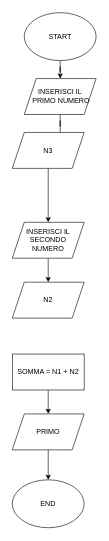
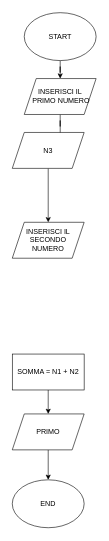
- <mxCell id="8" style="edgeStyle=orthogonalEdgeStyle;rounded=0;orthogonalLoop=1;jettySize=auto;html=1;" edge="1" parent="1" source="9" target="10"><mxGeometry relative="1" as="geometry" /></mxCell>
- <mxCell id="10" value="N2" style="shape=parallelogram;perimeter=parallelogramPerimeter;whiteSpace=wrap;html=1;fixedSize=1;" vertex="1" parent="1"><mxGeometry x="20" y="470" width="120" height="60" as="geometry" /></mxCell>
